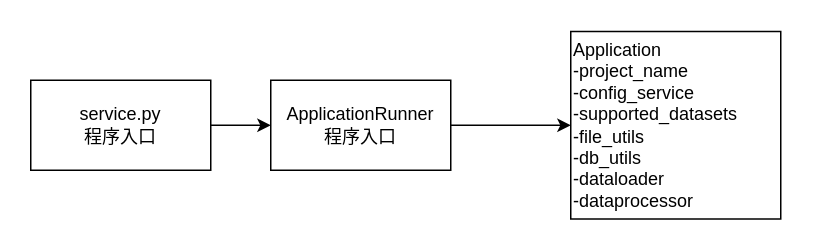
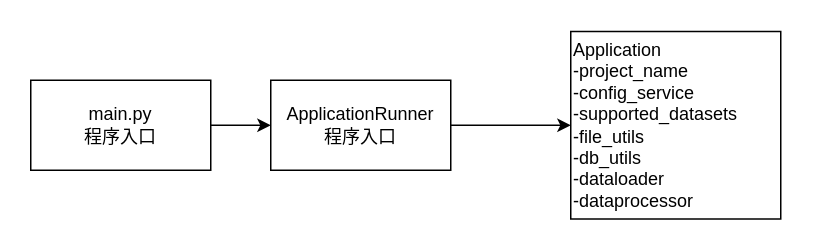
- <mxCell id="3" value="service.py&lt;br&gt;程序入口" style="rounded=0;whiteSpace=wrap;html=1;" vertex="1" parent="1"><mxGeometry x="20" y="53" width="120" height="60" as="geometry" /></mxCell>
+ <mxCell id="3" value="main.py&lt;br&gt;程序入口" style="rounded=0;whiteSpace=wrap;html=1;" vertex="1" parent="1"><mxGeometry x="20" y="53" width="120" height="60" as="geometry" /></mxCell>
